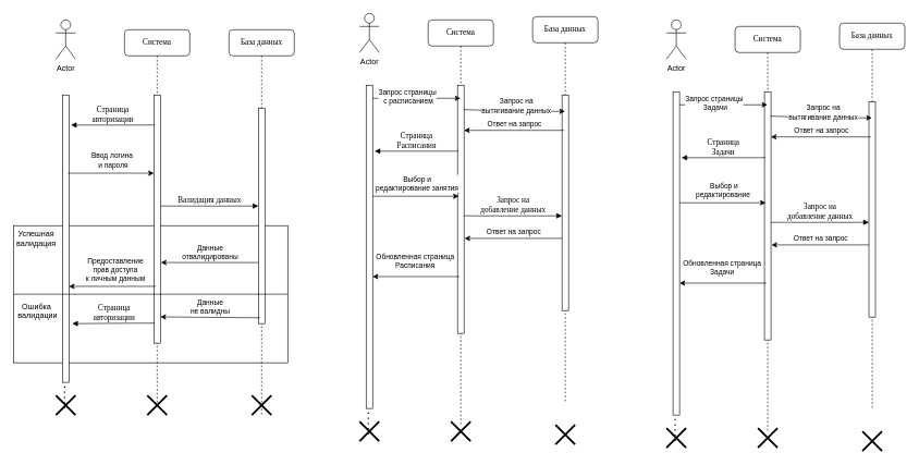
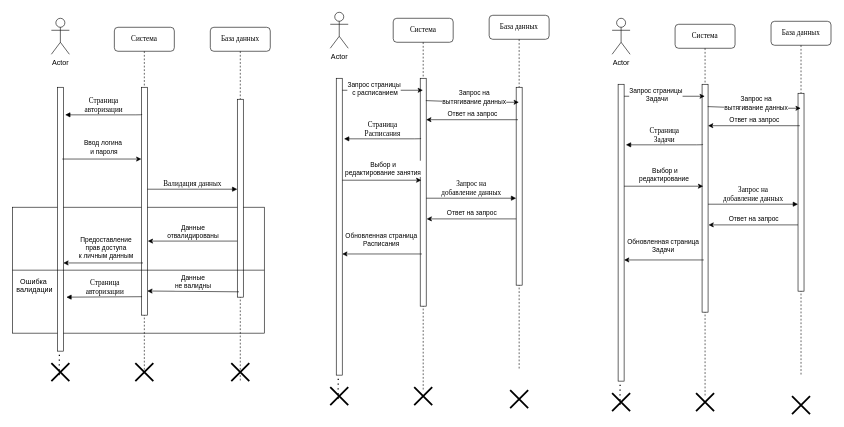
- <mxCell id="18" value="Успешная валидация" style="text;html=1;strokeColor=none;fillColor=none;align=center;verticalAlign=middle;whiteSpace=wrap;rounded=0;" parent="1" vertex="1"><mxGeometry x="20" y="345" width="70" height="40" as="geometry" /></mxCell>
